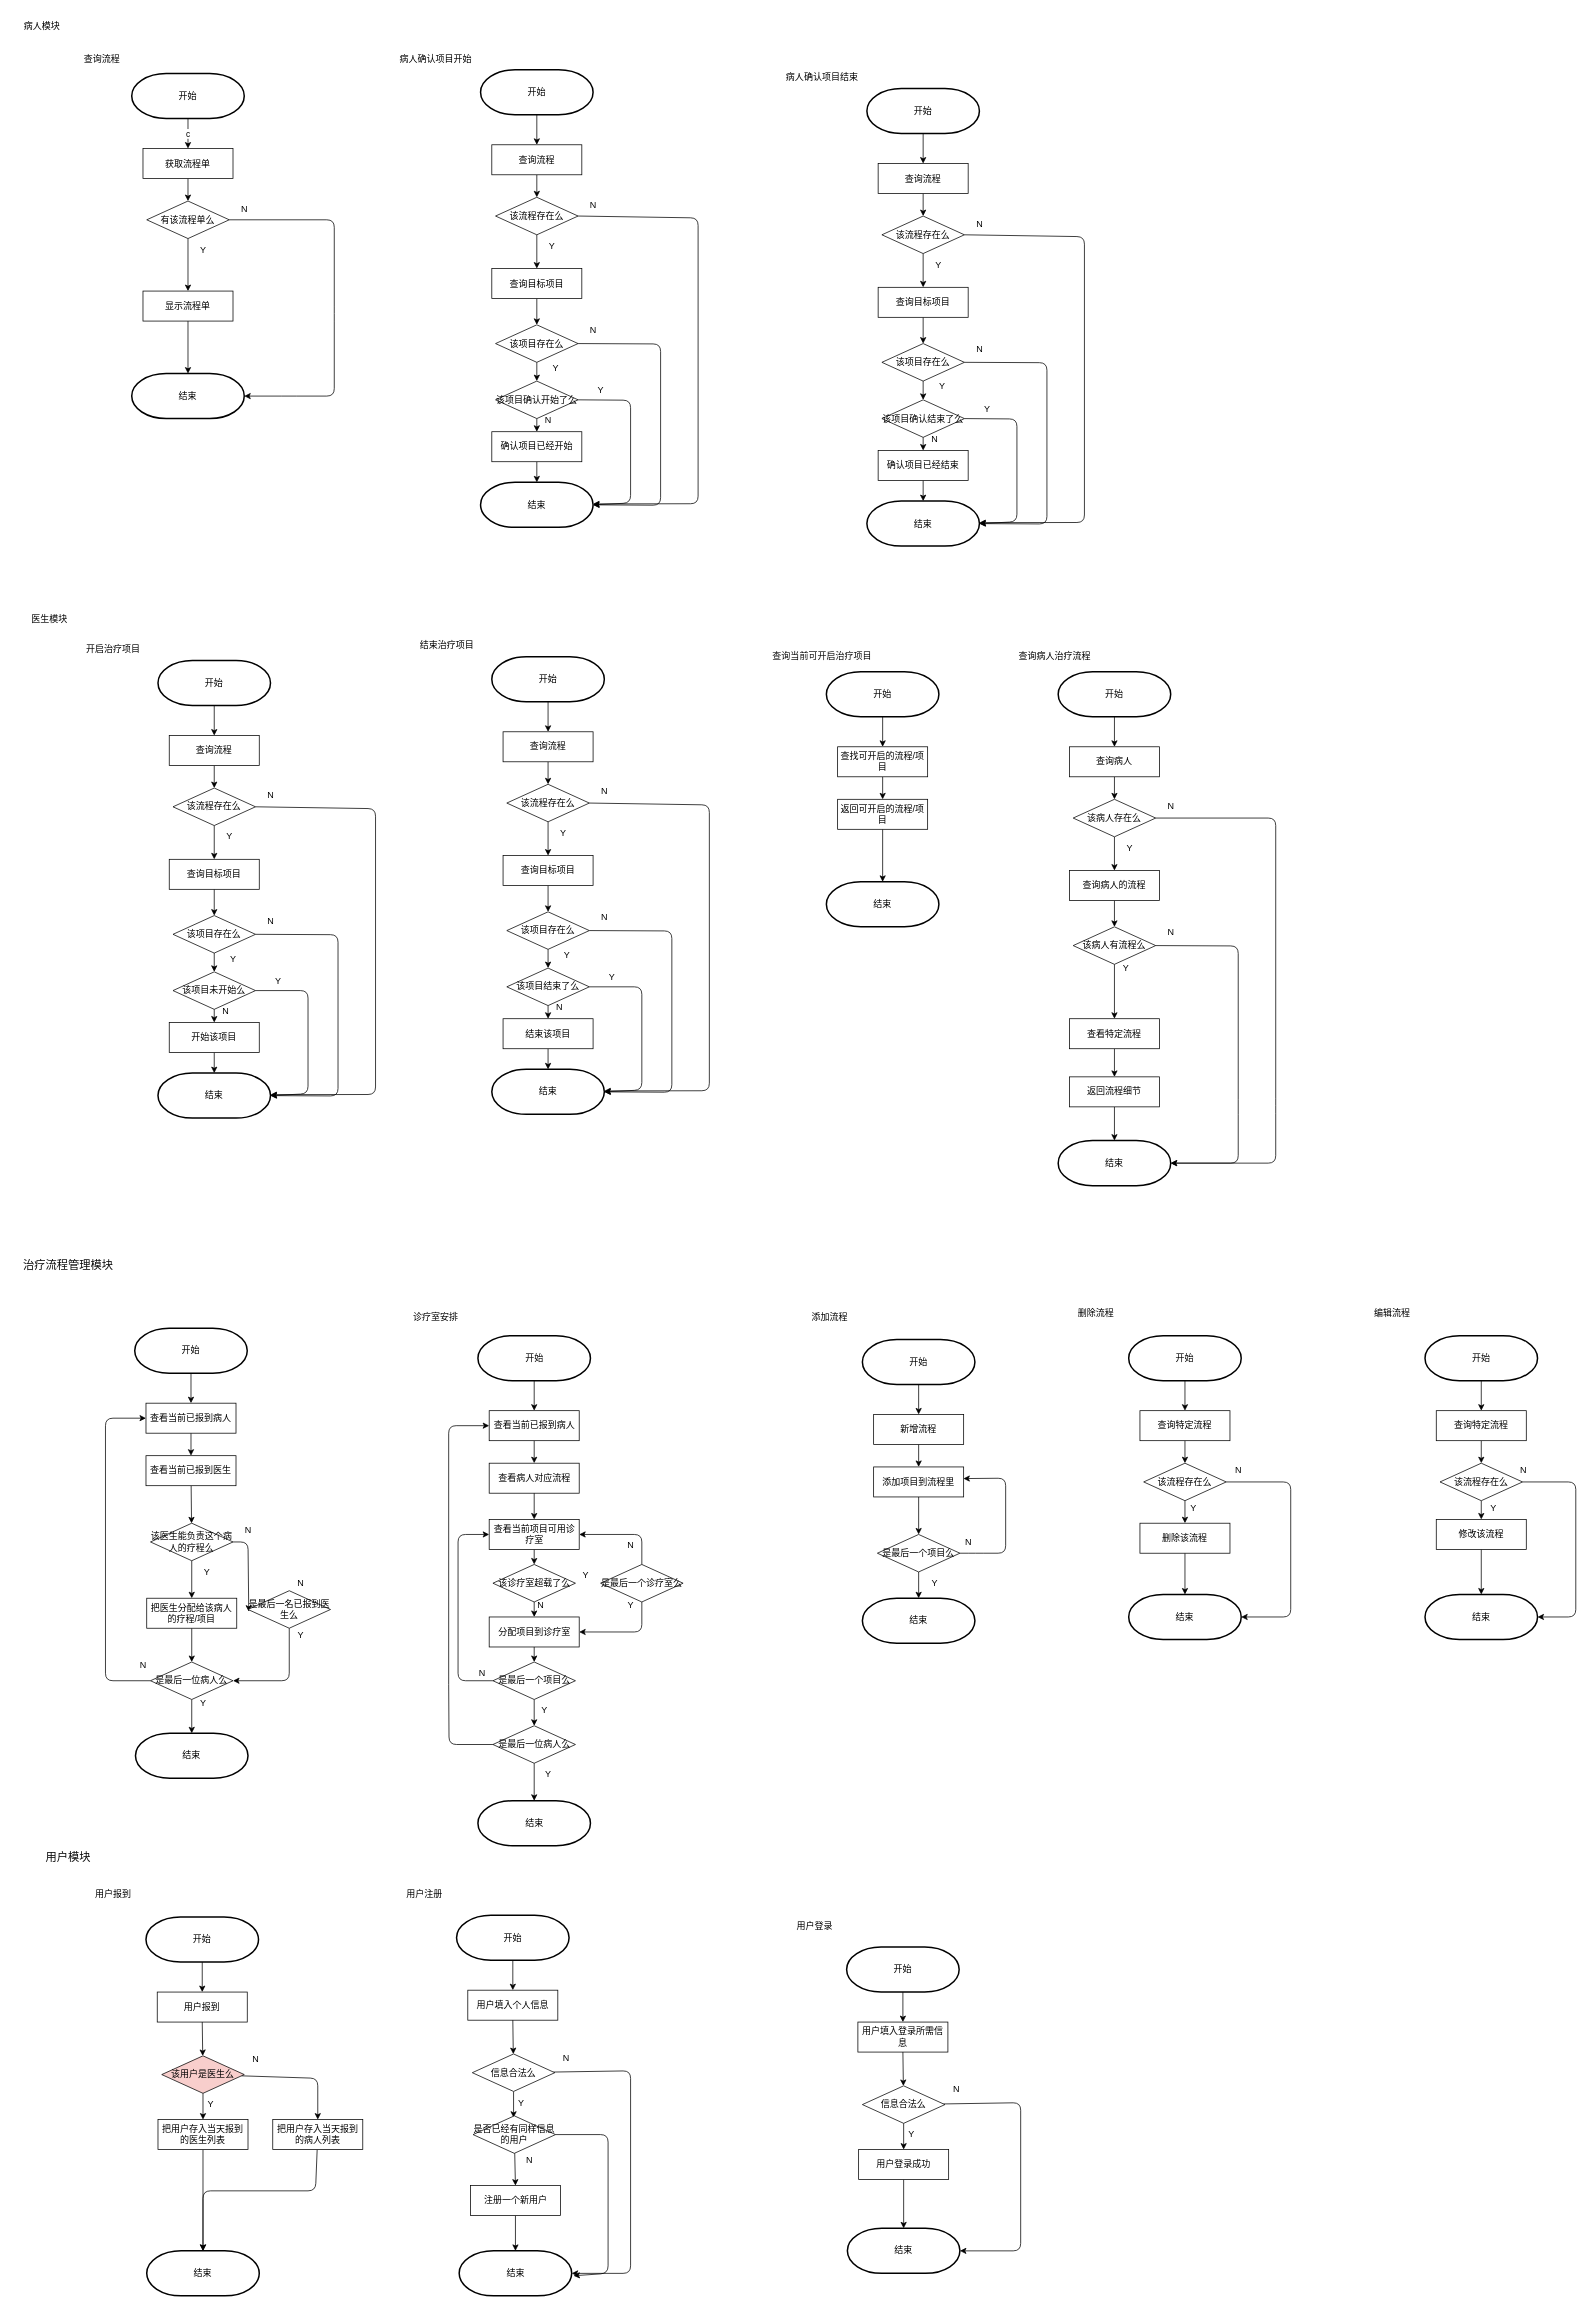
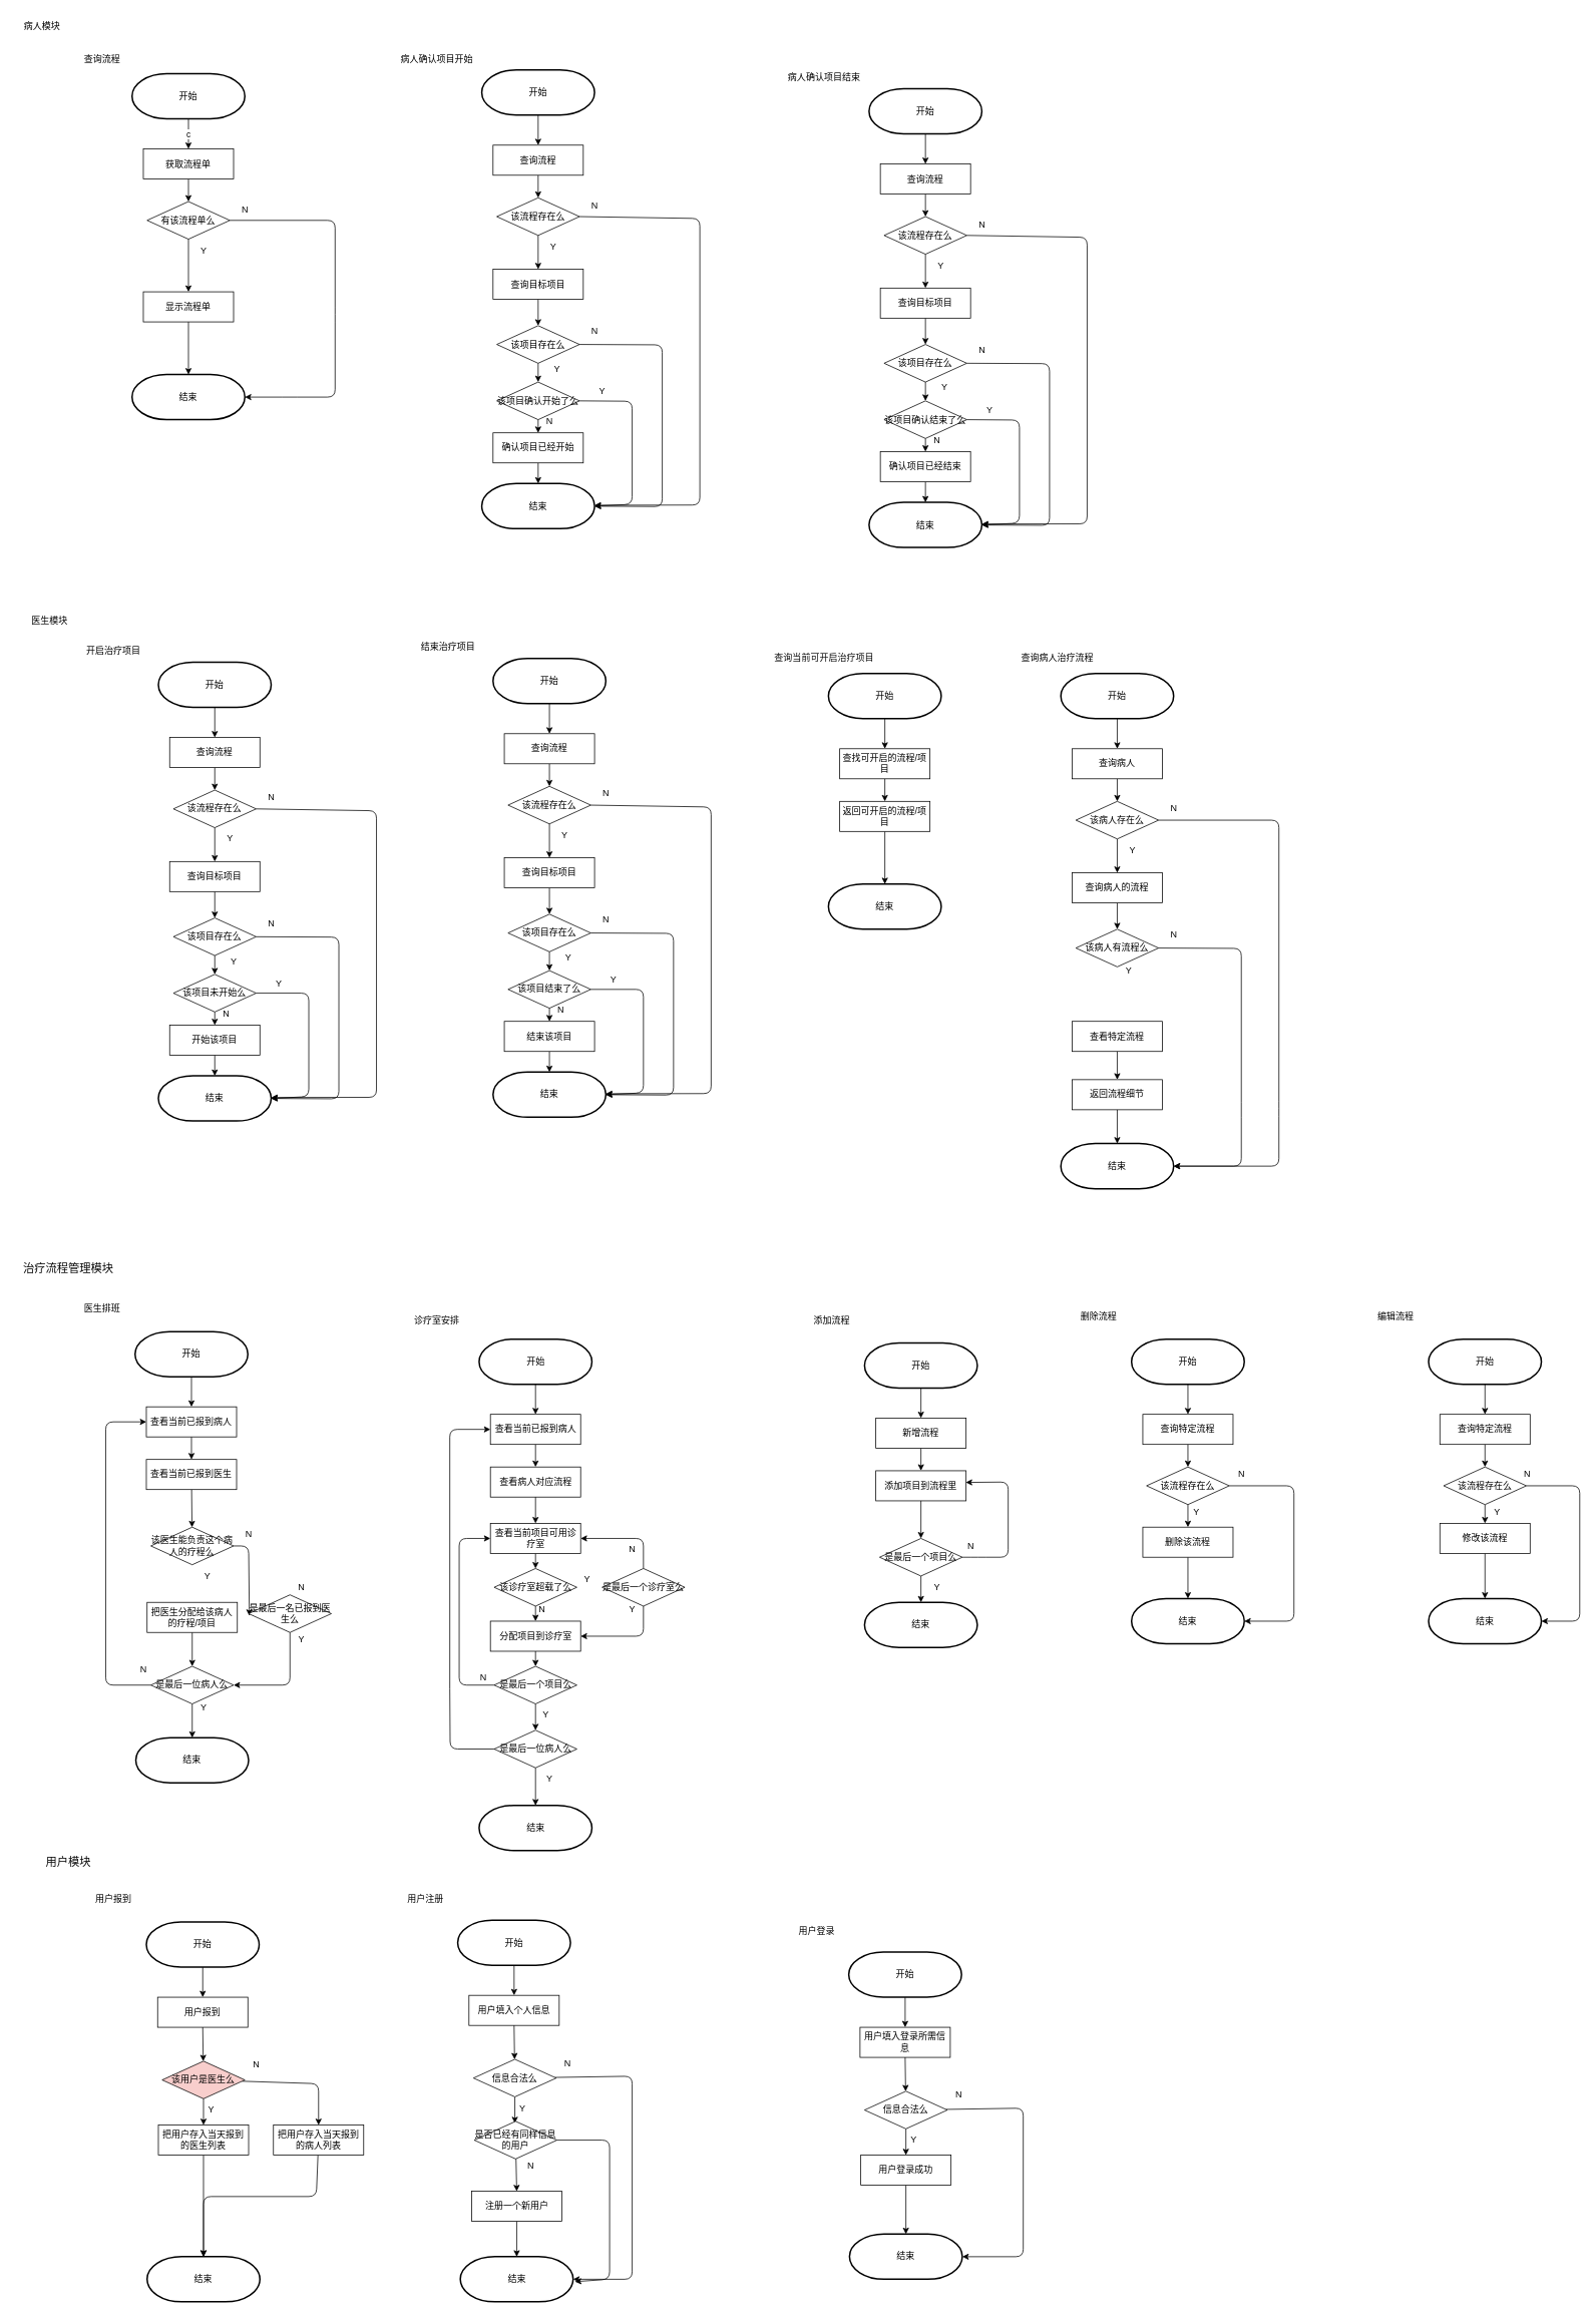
- <mxCell id="163" value="" style="edgeStyle=none;html=1;entryX=0.5;entryY=0;entryDx=0;entryDy=0;" parent="1" source="165" target="167" edge="1"><mxGeometry relative="1" as="geometry"><mxPoint x="1485" y="1310" as="targetPoint" /></mxGeometry></mxCell>
+ <mxCell id="36" value="医生排班" style="text;html=1;align=center;verticalAlign=middle;resizable=0;points=[];autosize=1;strokeColor=none;fillColor=none;" parent="1" vertex="1"><mxGeometry x="100" y="1725" width="70" height="30" as="geometry" /></mxCell>
- <mxCell id="40" value="" style="edgeStyle=none;html=1;" parent="1" source="41" target="47" edge="1"><mxGeometry relative="1" as="geometry" /></mxCell>
